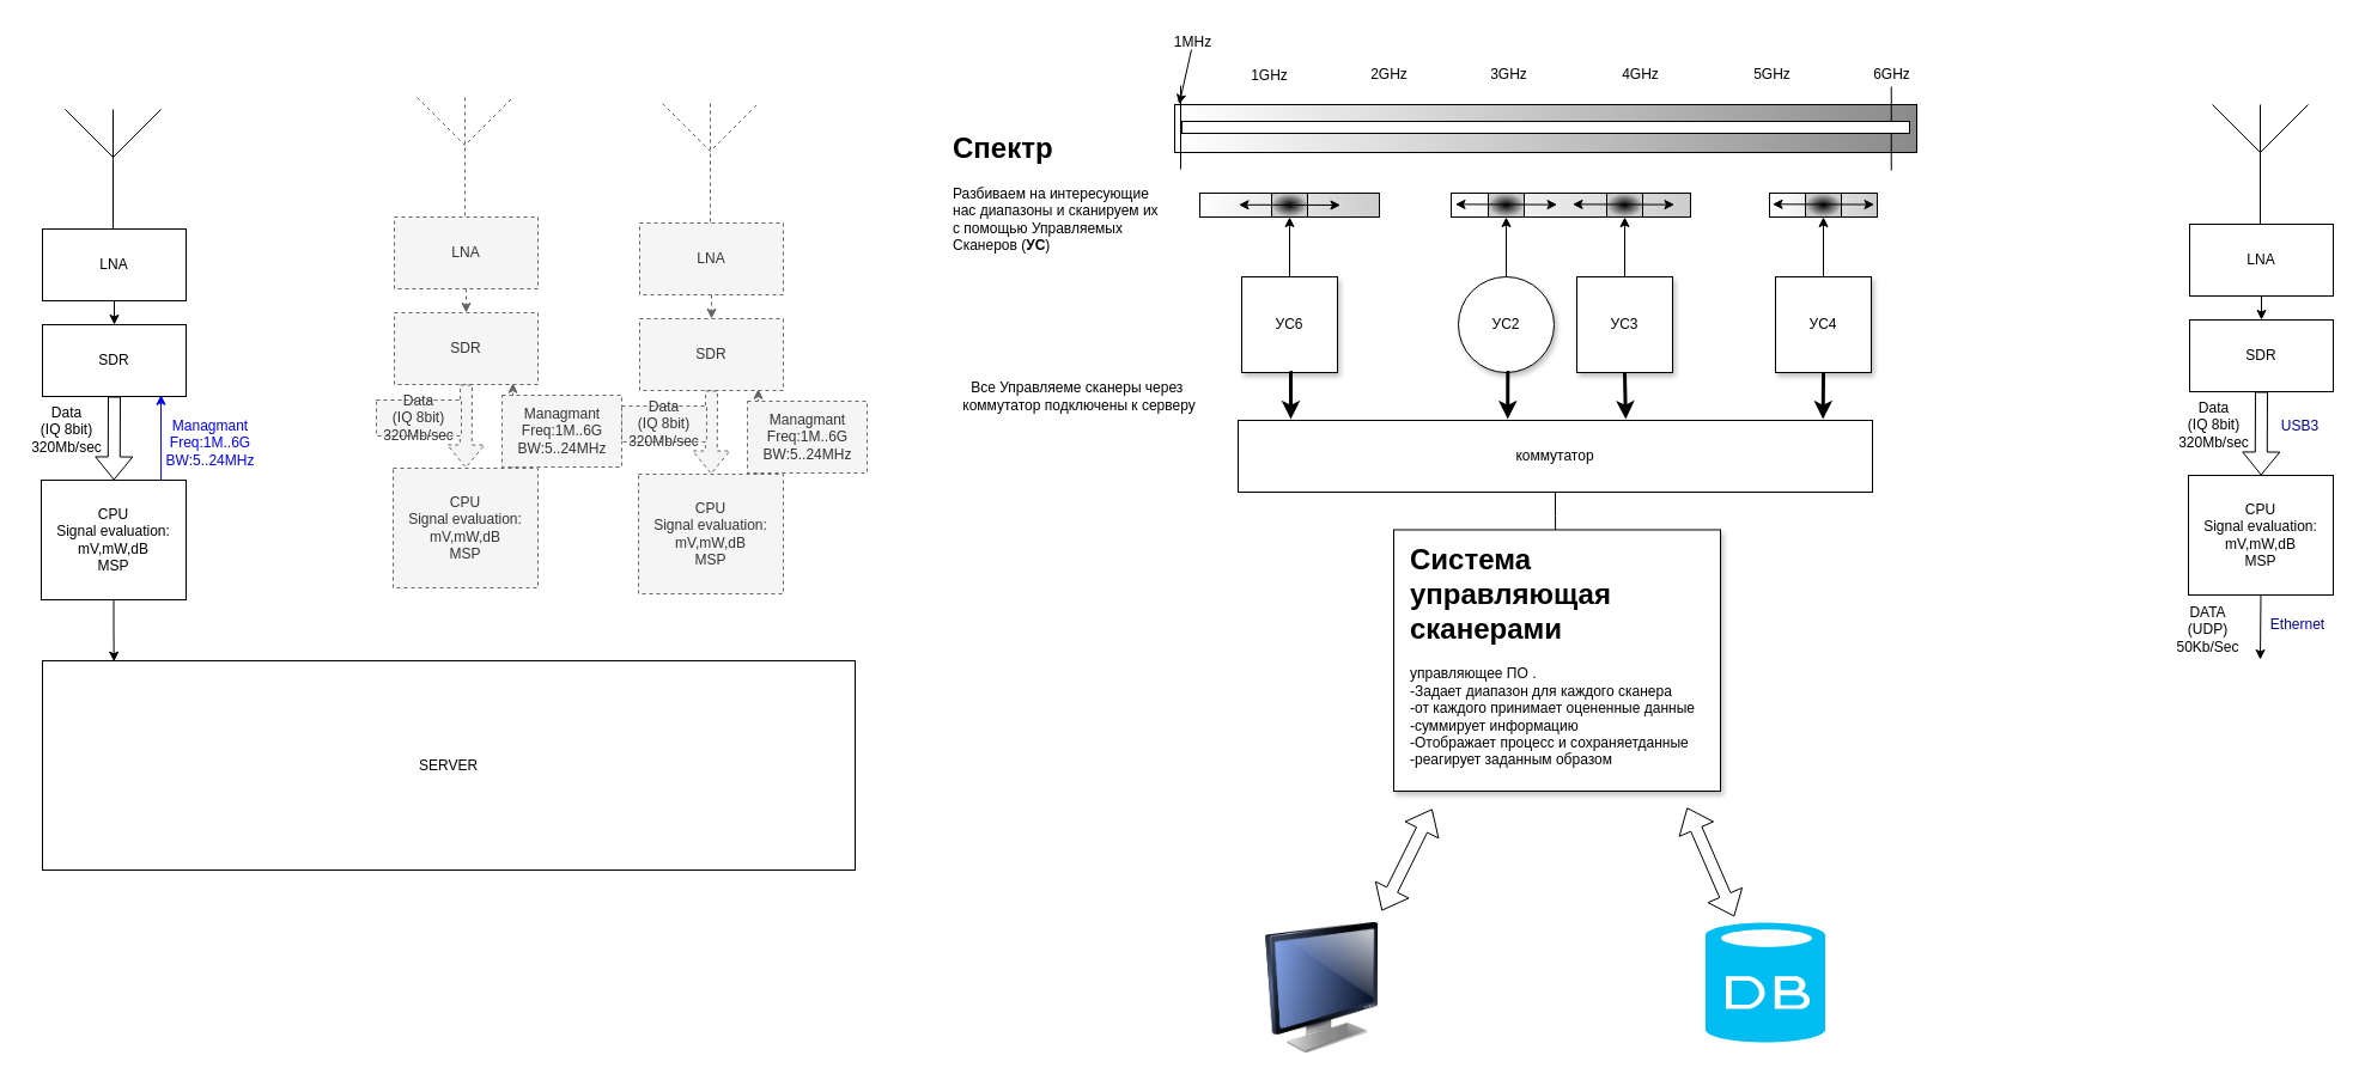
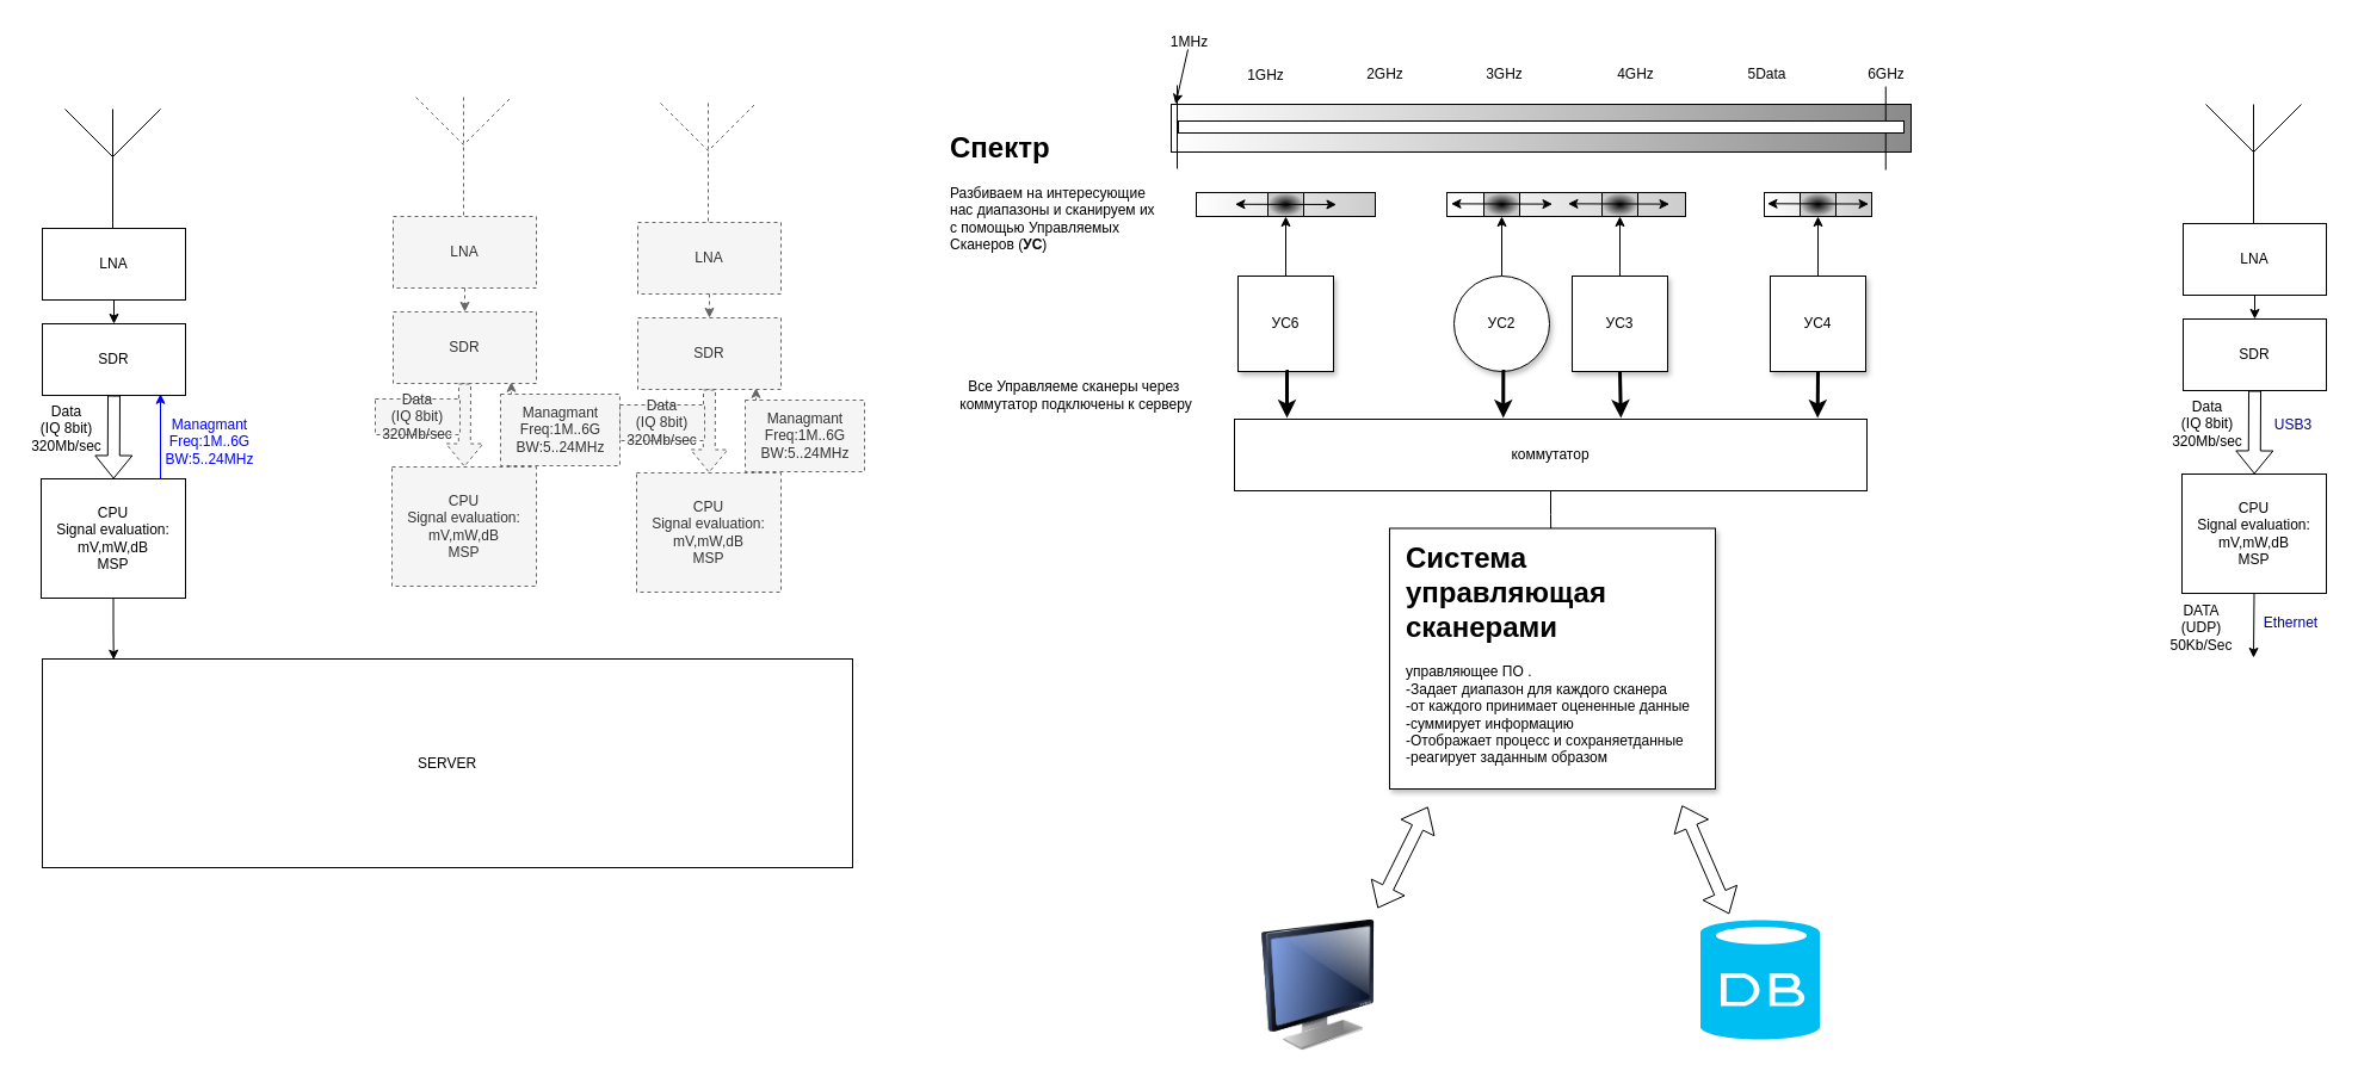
- <mxCell id="48" value="5GHz" style="text;html=1;align=center;verticalAlign=middle;resizable=0;points=[];autosize=1;strokeColor=none;fillColor=none;" vertex="1" parent="1"><mxGeometry x="1455" y="47" width="50" height="30" as="geometry" /></mxCell>
+ <mxCell id="48" value="5Data" style="text;html=1;align=center;verticalAlign=middle;resizable=0;points=[];autosize=1;strokeColor=none;fillColor=none;" vertex="1" parent="1"><mxGeometry x="1455" y="47" width="50" height="30" as="geometry" /></mxCell>
